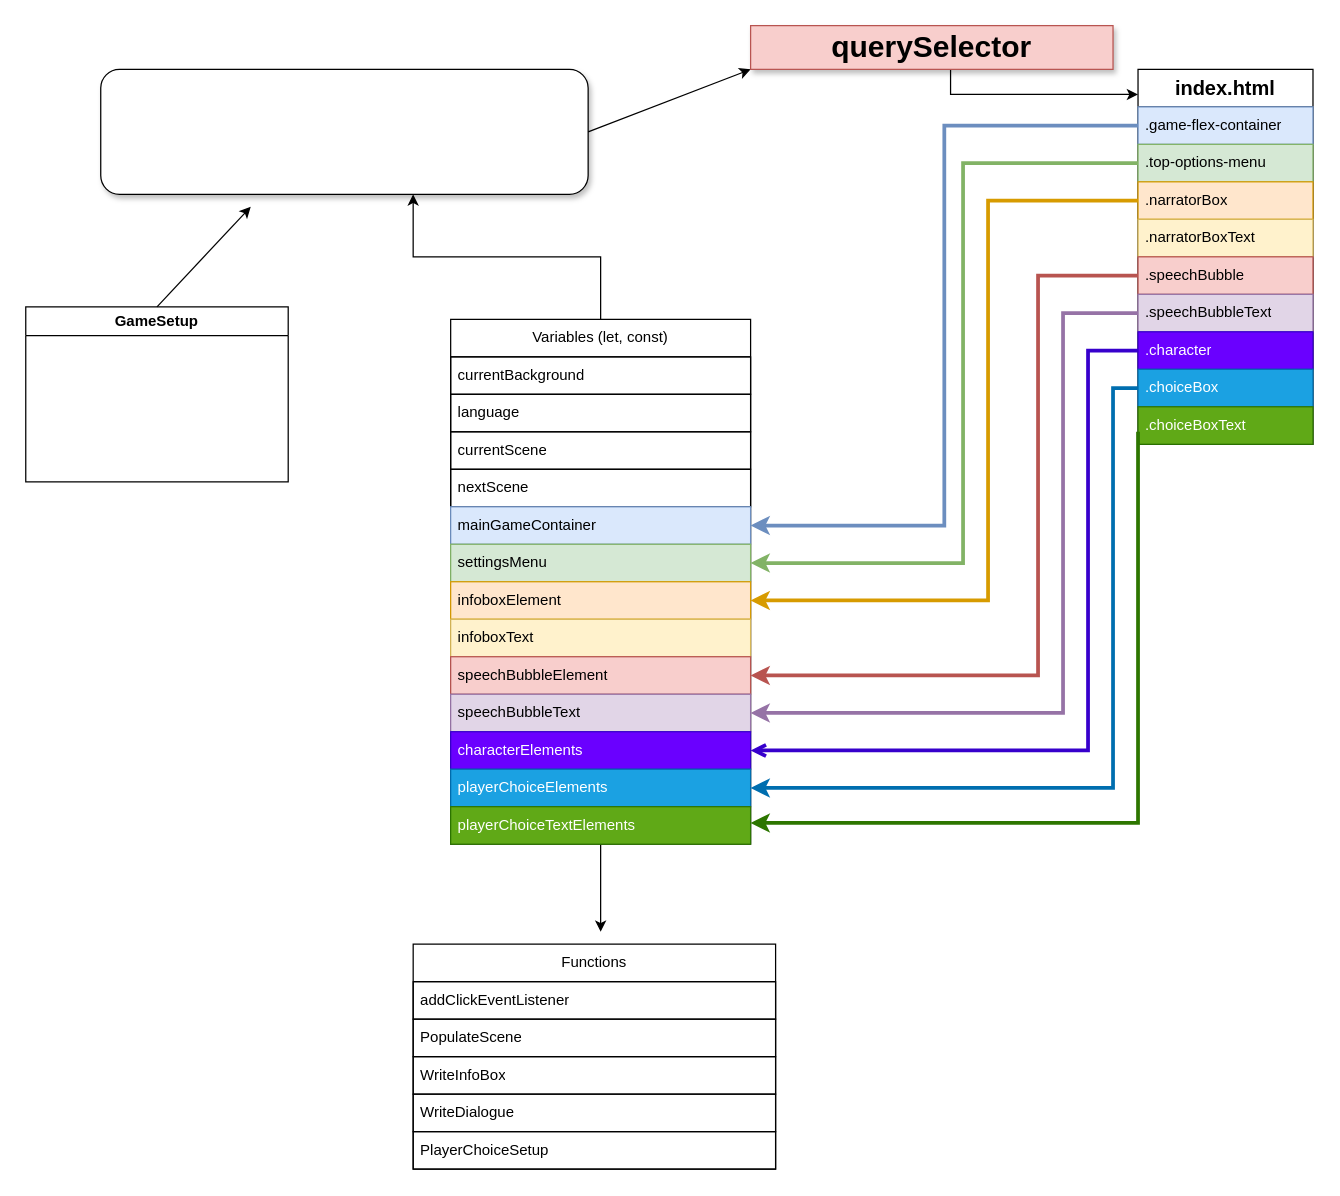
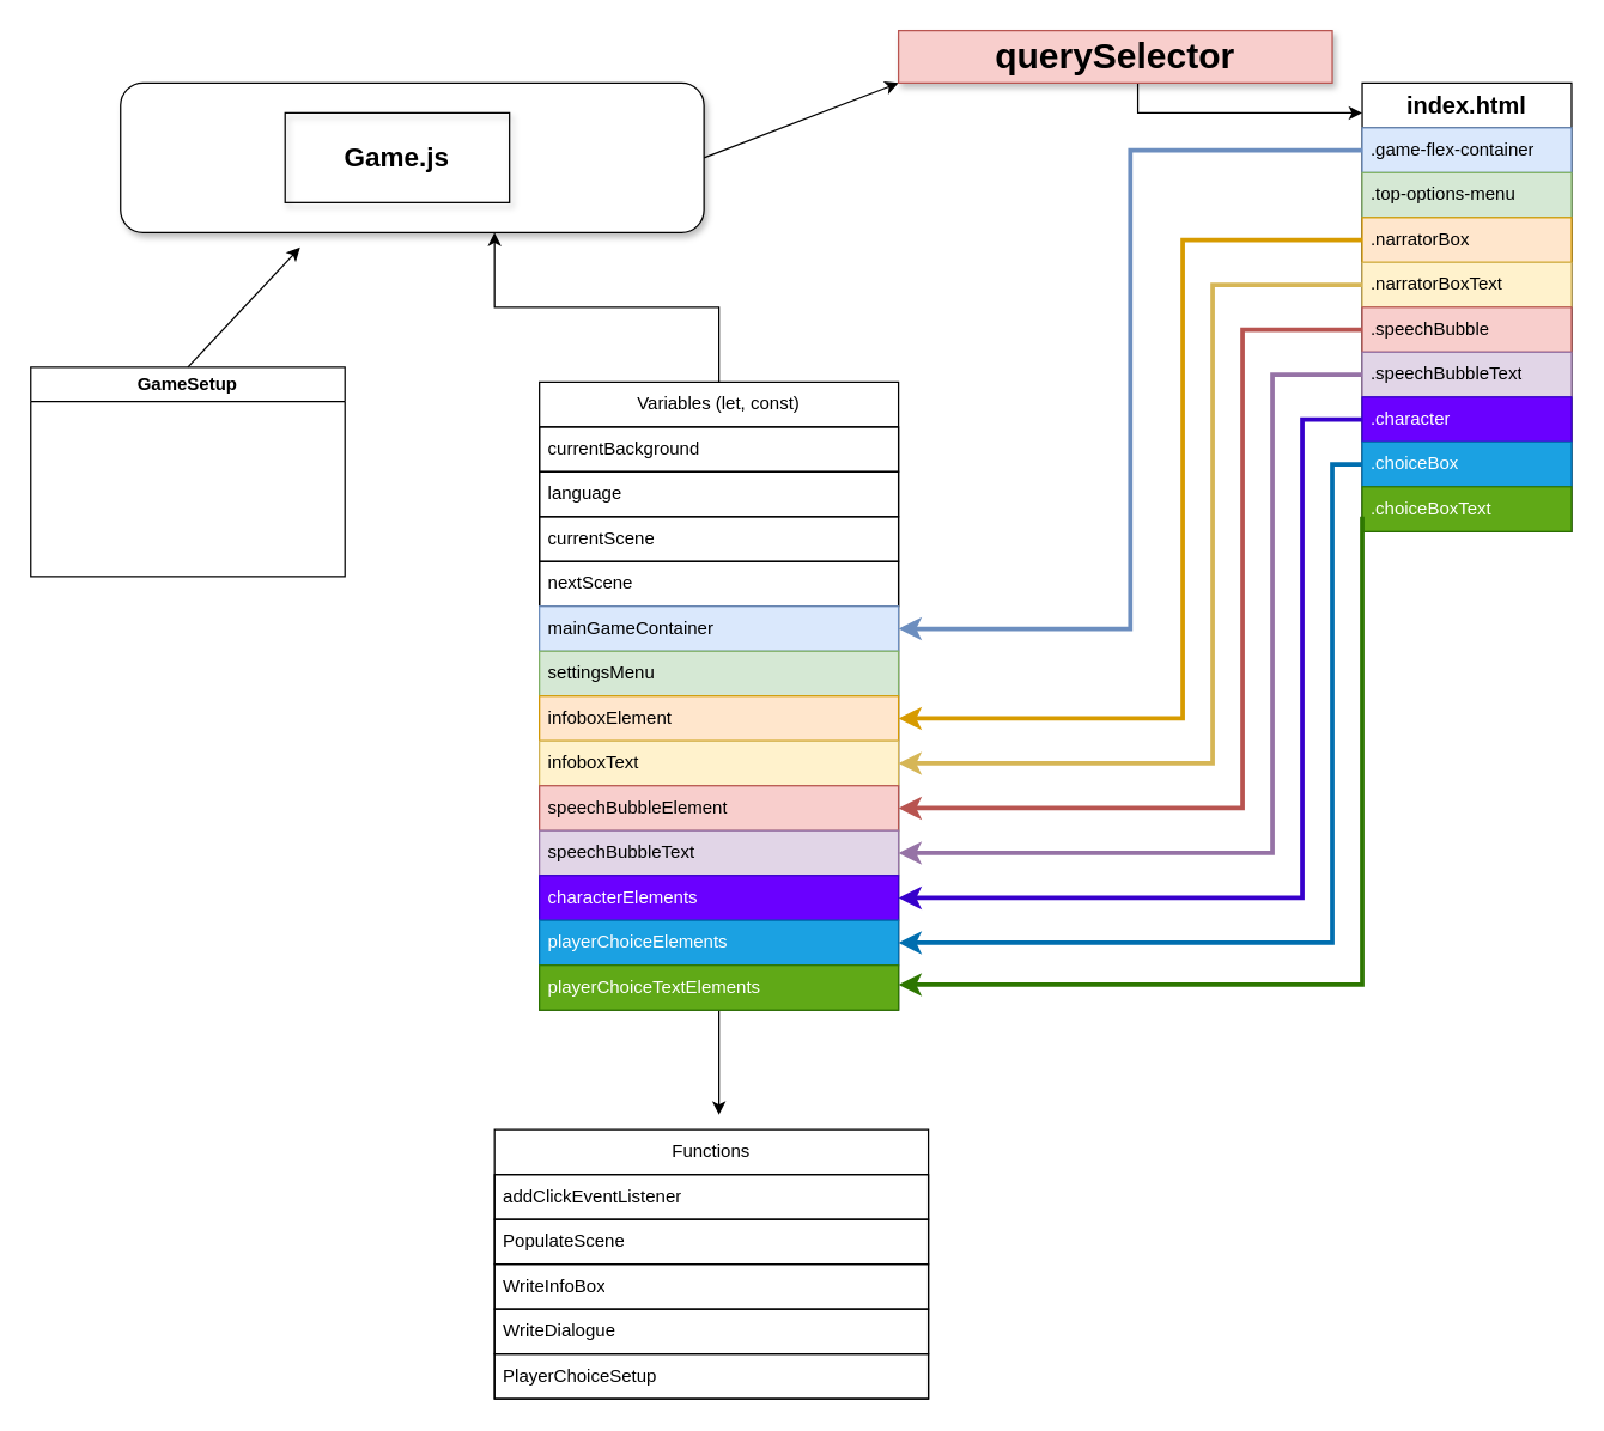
+ <mxCell id="4" value="&lt;h2&gt;Game.js&lt;/h2&gt;" style="text;html=1;strokeColor=default;fillColor=none;align=center;verticalAlign=middle;whiteSpace=wrap;rounded=0;glass=0;shadow=1;" vertex="1" parent="1"><mxGeometry x="190" y="75" width="150" height="60" as="geometry" /></mxCell>
- <mxCell id="42" style="edgeStyle=orthogonalEdgeStyle;rounded=0;orthogonalLoop=1;jettySize=auto;html=1;entryX=1;entryY=0.5;entryDx=0;entryDy=0;fillColor=#d5e8d4;strokeColor=#82b366;strokeWidth=3;" edge="1" parent="1" source="11" target="27"><mxGeometry relative="1" as="geometry"><Array as="points"><mxPoint x="770" y="130" /><mxPoint x="770" y="450" /></Array></mxGeometry></mxCell>
+ <mxCell id="44" style="edgeStyle=orthogonalEdgeStyle;rounded=0;orthogonalLoop=1;jettySize=auto;html=1;fillColor=#fff2cc;strokeColor=#d6b656;strokeWidth=3;" edge="1" parent="1" source="13" target="29"><mxGeometry relative="1" as="geometry"><Array as="points"><mxPoint x="810" y="190" /><mxPoint x="810" y="510" /></Array></mxGeometry></mxCell>
- <mxCell id="47" style="edgeStyle=orthogonalEdgeStyle;rounded=0;orthogonalLoop=1;jettySize=auto;html=1;entryX=1;entryY=0.5;entryDx=0;entryDy=0;fillColor=#6a00ff;strokeColor=#3700CC;strokeWidth=3;endArrow=open;" edge="1" parent="1" source="16" target="32"><mxGeometry relative="1" as="geometry"><Array as="points"><mxPoint x="870" y="280" /><mxPoint x="870" y="600" /></Array></mxGeometry></mxCell>
+ <mxCell id="47" style="edgeStyle=orthogonalEdgeStyle;rounded=0;orthogonalLoop=1;jettySize=auto;html=1;entryX=1;entryY=0.5;entryDx=0;entryDy=0;fillColor=#6a00ff;strokeColor=#3700CC;strokeWidth=3;" edge="1" parent="1" source="16" target="32"><mxGeometry relative="1" as="geometry"><Array as="points"><mxPoint x="870" y="280" /><mxPoint x="870" y="600" /></Array></mxGeometry></mxCell>
